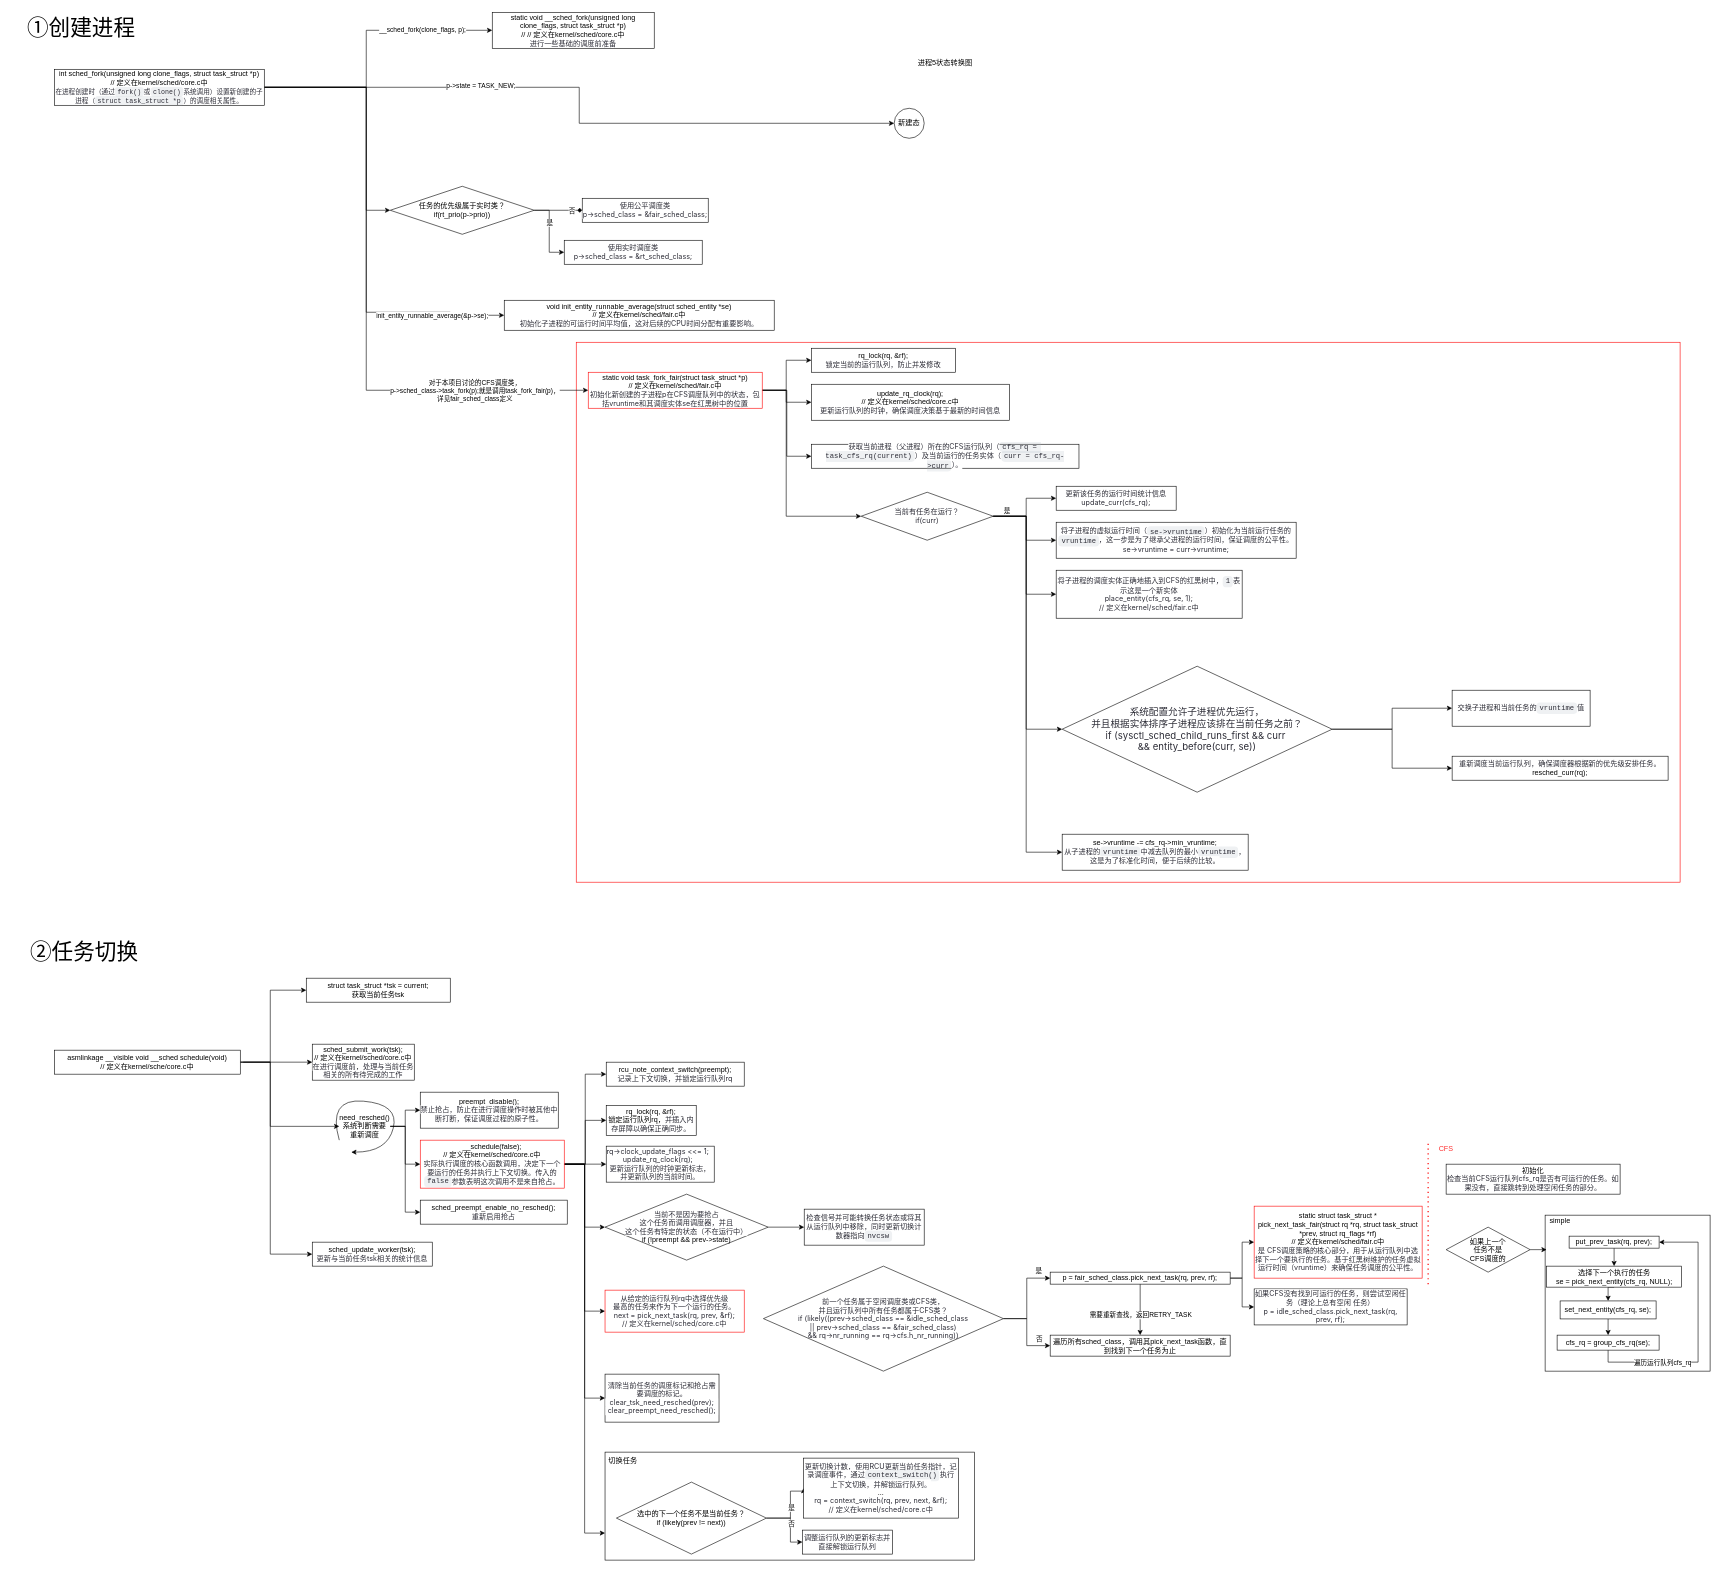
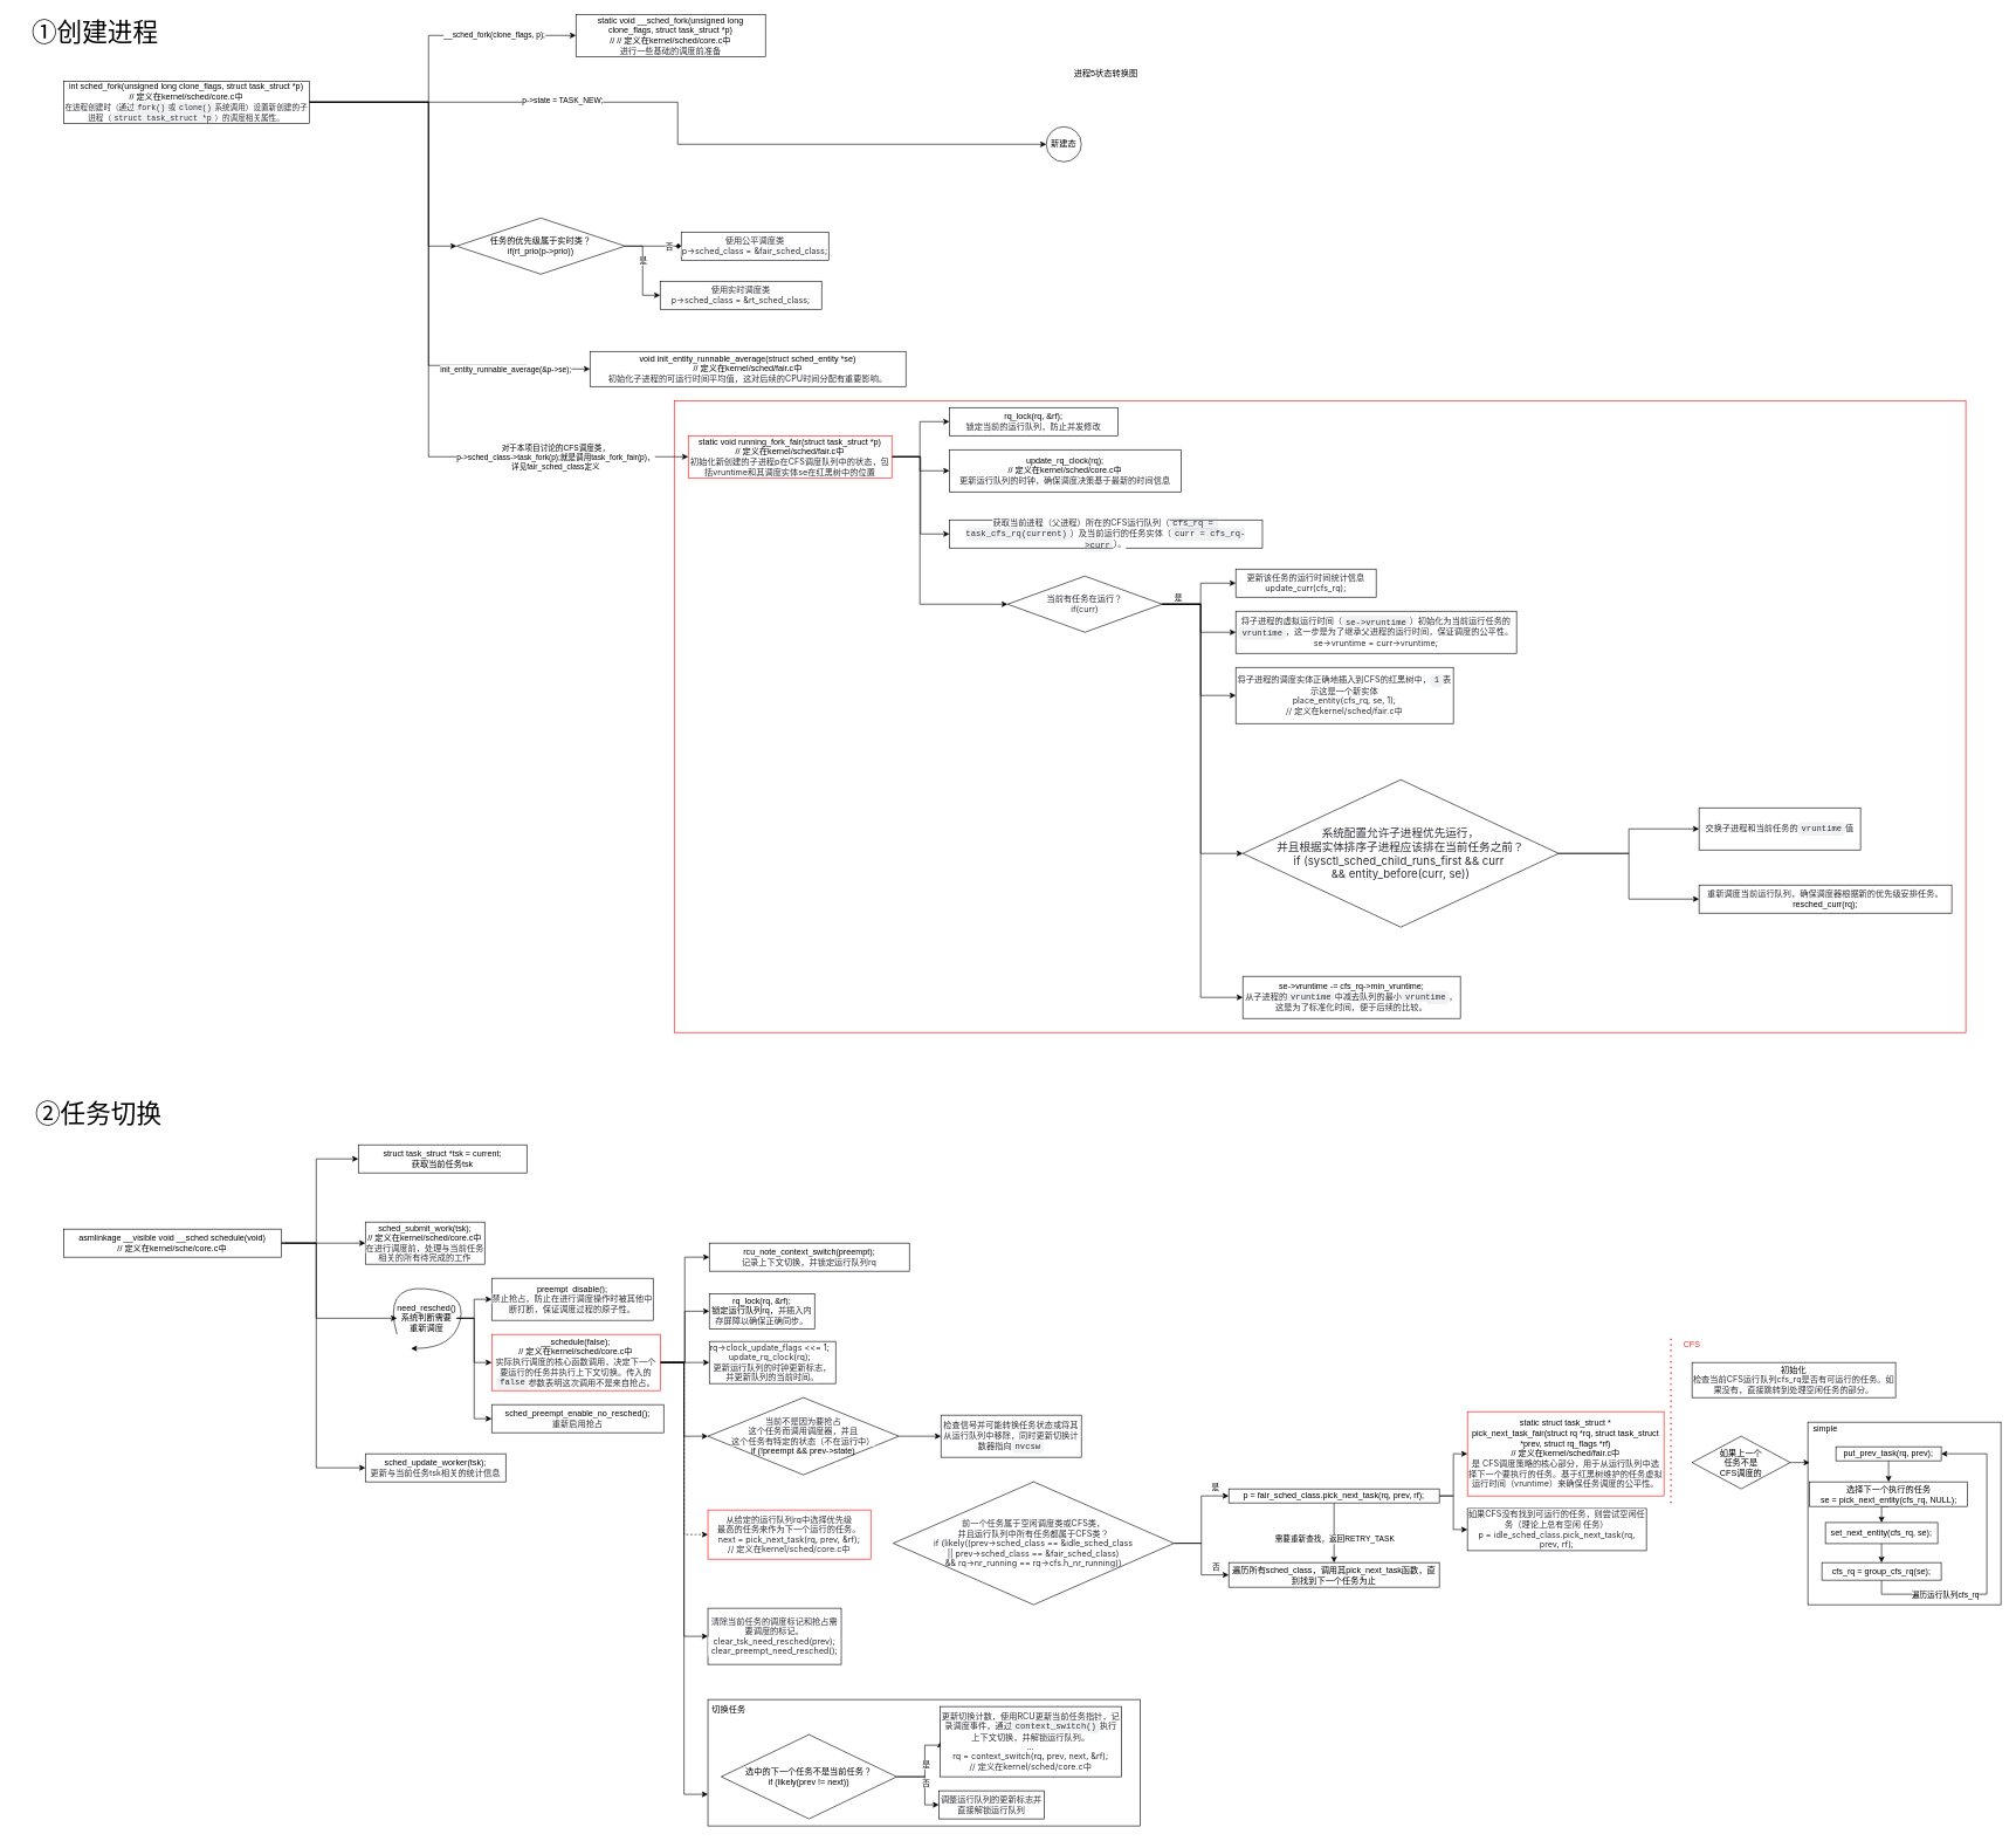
- <mxCell id="29" value="&lt;span style=&quot;font-size: 12px;&quot;&gt;static void task_fork_fair(struct task_struct *p)&lt;/span&gt;&lt;div&gt;// 定义在kernel/sched/fair.c中&lt;/div&gt;&lt;div&gt;&lt;font style=&quot;font-size: 12px;&quot;&gt;&lt;span style=&quot;color: rgb(44, 44, 54); font-family: -apple-system, BlinkMacSystemFont, &amp;quot;Segoe UI&amp;quot;, &amp;quot;Noto Sans&amp;quot;, Helvetica, Arial, sans-serif, &amp;quot;Apple Color Emoji&amp;quot;, &amp;quot;Segoe UI Emoji&amp;quot;; text-align: start; white-space-collapse: preserve; background-color: rgb(255, 255, 255);&quot;&gt;初始化新创建的子进程p&lt;/span&gt;&lt;span style=&quot;color: rgb(44, 44, 54); font-family: -apple-system, BlinkMacSystemFont, &amp;quot;Segoe UI&amp;quot;, &amp;quot;Noto Sans&amp;quot;, Helvetica, Arial, sans-serif, &amp;quot;Apple Color Emoji&amp;quot;, &amp;quot;Segoe UI Emoji&amp;quot;; text-align: start; white-space-collapse: preserve; background-color: rgb(255, 255, 255);&quot;&gt;在CFS调度队列中的状态，包括vruntime和其调度实体se在红黑树中的位置&lt;/span&gt;&lt;/font&gt;&lt;br&gt;&lt;/div&gt;" style="rounded=0;whiteSpace=wrap;html=1;strokeColor=#FF0000;" vertex="1" parent="1"><mxGeometry x="980" y="620" width="290" height="60" as="geometry" /></mxCell>
+ <mxCell id="29" value="&lt;span style=&quot;font-size: 12px;&quot;&gt;static void running_fork_fair(struct task_struct *p)&lt;/span&gt;&lt;div&gt;// 定义在kernel/sched/fair.c中&lt;/div&gt;&lt;div&gt;&lt;font style=&quot;font-size: 12px;&quot;&gt;&lt;span style=&quot;color: rgb(44, 44, 54); font-family: -apple-system, BlinkMacSystemFont, &amp;quot;Segoe UI&amp;quot;, &amp;quot;Noto Sans&amp;quot;, Helvetica, Arial, sans-serif, &amp;quot;Apple Color Emoji&amp;quot;, &amp;quot;Segoe UI Emoji&amp;quot;; text-align: start; white-space-collapse: preserve; background-color: rgb(255, 255, 255);&quot;&gt;初始化新创建的子进程p&lt;/span&gt;&lt;span style=&quot;color: rgb(44, 44, 54); font-family: -apple-system, BlinkMacSystemFont, &amp;quot;Segoe UI&amp;quot;, &amp;quot;Noto Sans&amp;quot;, Helvetica, Arial, sans-serif, &amp;quot;Apple Color Emoji&amp;quot;, &amp;quot;Segoe UI Emoji&amp;quot;; text-align: start; white-space-collapse: preserve; background-color: rgb(255, 255, 255);&quot;&gt;在CFS调度队列中的状态，包括vruntime和其调度实体se在红黑树中的位置&lt;/span&gt;&lt;/font&gt;&lt;br&gt;&lt;/div&gt;" style="rounded=0;whiteSpace=wrap;html=1;strokeColor=#FF0000;" vertex="1" parent="1"><mxGeometry x="980" y="620" width="290" height="60" as="geometry" /></mxCell>
- <mxCell id="73" value="&lt;span style=&quot;font-size: 12px;&quot;&gt;rcu_note_context_switch(preempt);&lt;/span&gt;&lt;div&gt;&lt;font style=&quot;font-size: 12px;&quot;&gt;&lt;span style=&quot;color: rgb(44, 44, 54); font-family: -apple-system, BlinkMacSystemFont, &amp;quot;Segoe UI&amp;quot;, &amp;quot;Noto Sans&amp;quot;, Helvetica, Arial, sans-serif, &amp;quot;Apple Color Emoji&amp;quot;, &amp;quot;Segoe UI Emoji&amp;quot;; text-align: left; white-space-collapse: preserve; background-color: rgb(255, 255, 255);&quot;&gt;记录上下文切换，并锁定运行队列rq&lt;/span&gt;&lt;/font&gt;&lt;span style=&quot;font-size: 12px;&quot;&gt;&lt;br&gt;&lt;/span&gt;&lt;/div&gt;" style="rounded=0;whiteSpace=wrap;html=1;" vertex="1" parent="1"><mxGeometry x="1010" y="1770" width="230" height="40" as="geometry" /></mxCell>
+ <mxCell id="73" value="&lt;span style=&quot;font-size: 12px;&quot;&gt;rcu_note_context_switch(preempt);&lt;/span&gt;&lt;div&gt;&lt;font style=&quot;font-size: 12px;&quot;&gt;&lt;span style=&quot;color: rgb(44, 44, 54); font-family: -apple-system, BlinkMacSystemFont, &amp;quot;Segoe UI&amp;quot;, &amp;quot;Noto Sans&amp;quot;, Helvetica, Arial, sans-serif, &amp;quot;Apple Color Emoji&amp;quot;, &amp;quot;Segoe UI Emoji&amp;quot;; text-align: left; white-space-collapse: preserve; background-color: rgb(255, 255, 255);&quot;&gt;记录上下文切换，并锁定运行队列rq&lt;/span&gt;&lt;/font&gt;&lt;span style=&quot;font-size: 12px;&quot;&gt;&lt;br&gt;&lt;/span&gt;&lt;/div&gt;" style="rounded=0;whiteSpace=wrap;html=1;" vertex="1" parent="1"><mxGeometry x="1010" y="1770" width="285" height="40" as="geometry" /></mxCell>
- <mxCell id="67" style="edgeStyle=orthogonalEdgeStyle;rounded=0;orthogonalLoop=1;jettySize=auto;html=1;exitX=1;exitY=0.5;exitDx=0;exitDy=0;entryX=0;entryY=0.5;entryDx=0;entryDy=0;" edge="1" parent="1" source="70" target="79"><mxGeometry relative="1" as="geometry" /></mxCell>
+ <mxCell id="67" style="edgeStyle=orthogonalEdgeStyle;rounded=0;orthogonalLoop=1;jettySize=auto;html=1;exitX=1;exitY=0.5;exitDx=0;exitDy=0;entryX=0;entryY=0.5;entryDx=0;entryDy=0;dashed=1;" edge="1" parent="1" source="70" target="79"><mxGeometry relative="1" as="geometry" /></mxCell>
